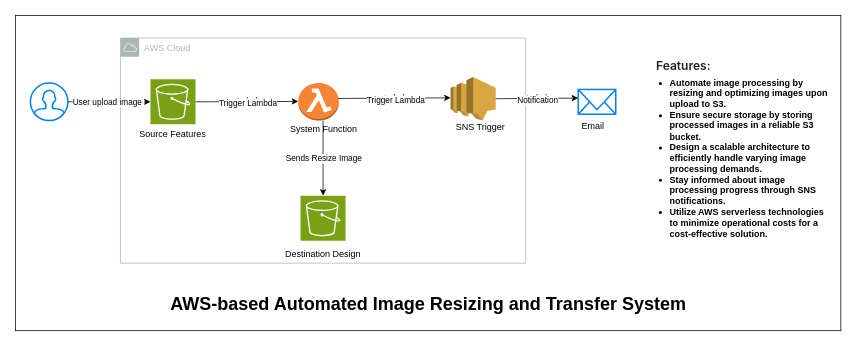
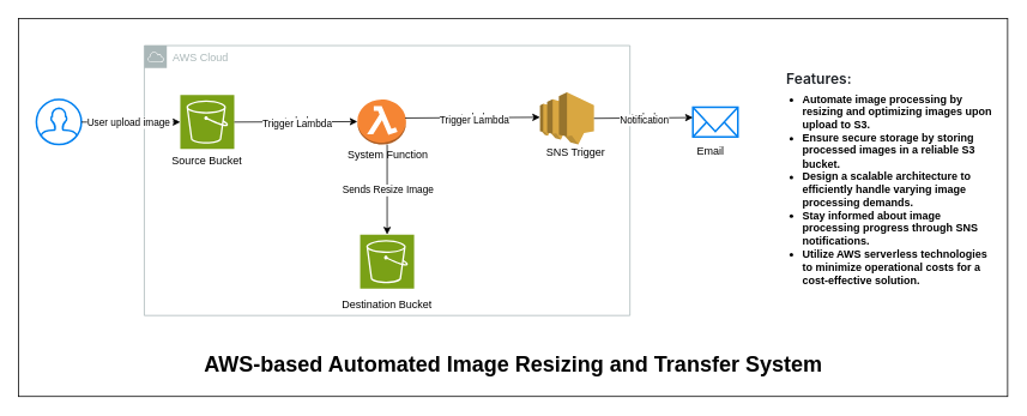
- <mxCell id="23" value="Source Features" style="text;html=1;strokeColor=none;fillColor=none;align=center;verticalAlign=middle;whiteSpace=wrap;overflow=hidden;" vertex="1" parent="1"><mxGeometry x="175" y="161" width="110" height="35" as="geometry" /></mxCell>
+ <mxCell id="23" value="Source Bucket" style="text;html=1;strokeColor=none;fillColor=none;align=center;verticalAlign=middle;whiteSpace=wrap;overflow=hidden;" vertex="1" parent="1"><mxGeometry x="175" y="161" width="110" height="35" as="geometry" /></mxCell>
- <mxCell id="24" value="Destination Design" style="text;html=1;strokeColor=none;fillColor=none;align=center;verticalAlign=middle;whiteSpace=wrap;overflow=hidden;" vertex="1" parent="1"><mxGeometry x="365" y="320" width="130" height="35" as="geometry" /></mxCell>
+ <mxCell id="24" value="Destination Bucket" style="text;html=1;strokeColor=none;fillColor=none;align=center;verticalAlign=middle;whiteSpace=wrap;overflow=hidden;" vertex="1" parent="1"><mxGeometry x="365" y="320" width="130" height="35" as="geometry" /></mxCell>
